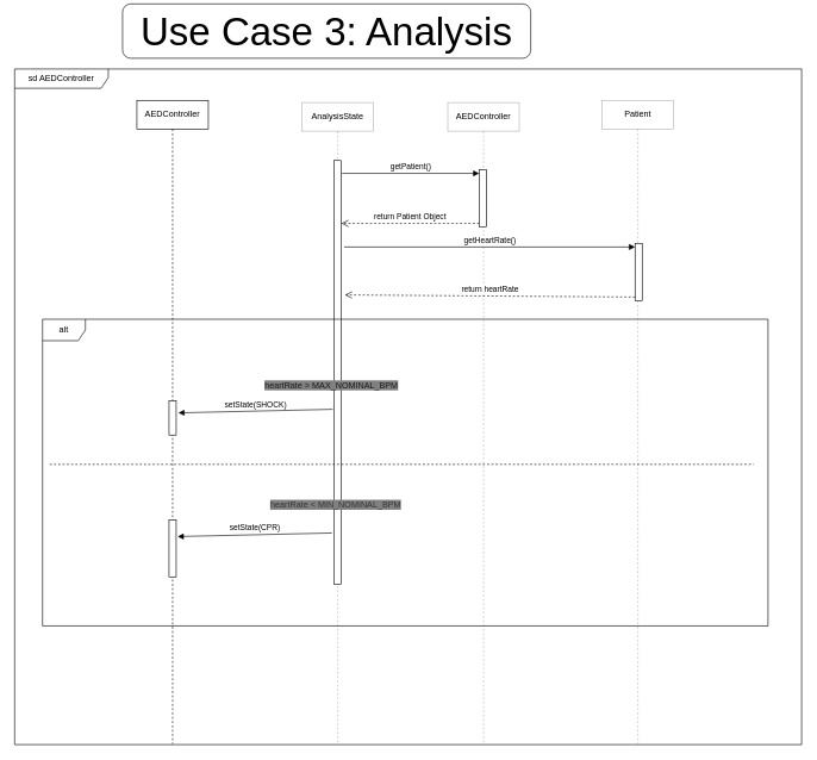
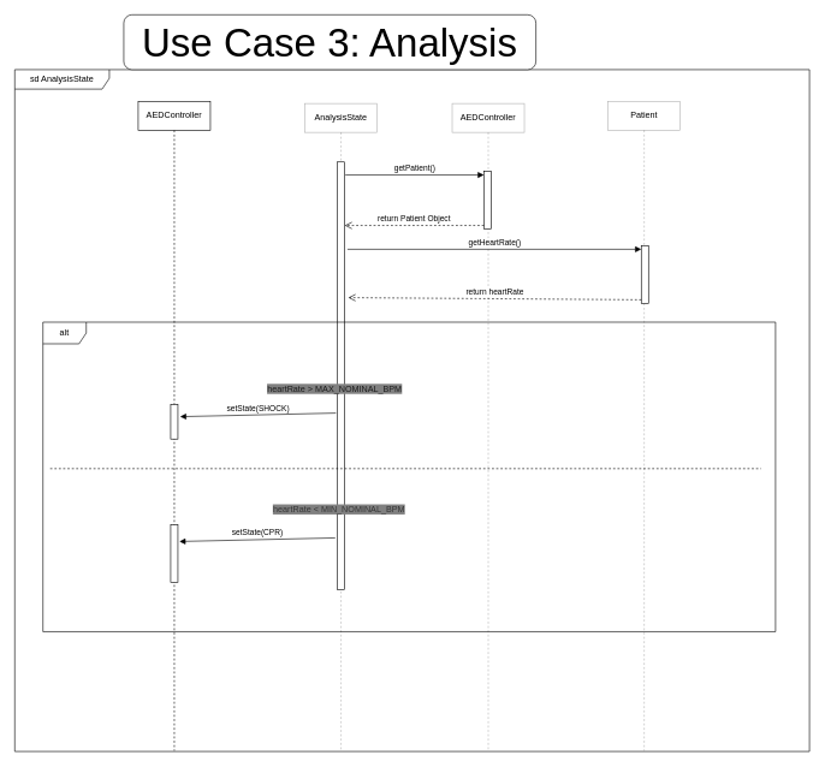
- <mxCell id="22" value="&lt;font style=&quot;font-size: 55px;&quot;&gt;Use Case 3: Analysis&lt;/font&gt;" style="rounded=1;whiteSpace=wrap;html=1;" vertex="1" parent="1"><mxGeometry x="171" y="5" width="571" height="76" as="geometry" /></mxCell>
+ <mxCell id="22" value="&lt;font style=&quot;font-size: 55px;&quot;&gt;Use Case 3: Analysis&lt;/font&gt;" style="rounded=1;whiteSpace=wrap;html=1;" vertex="1" parent="1"><mxGeometry x="171" y="20" width="571" height="76" as="geometry" /></mxCell>
- <mxCell id="18" value="sd AEDController" style="shape=umlFrame;whiteSpace=wrap;html=1;pointerEvents=0;width=131;height=27;" vertex="1" parent="1"><mxGeometry x="20" y="96" width="1101" height="945" as="geometry" /></mxCell>
+ <mxCell id="18" value="sd AnalysisState" style="shape=umlFrame;whiteSpace=wrap;html=1;pointerEvents=0;width=131;height=27;" vertex="1" parent="1"><mxGeometry x="20" y="96" width="1101" height="945" as="geometry" /></mxCell>
